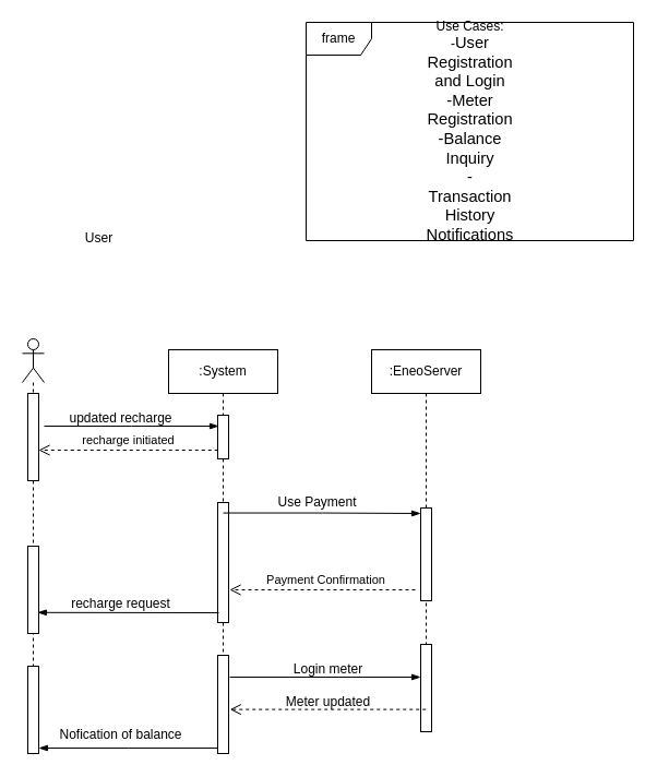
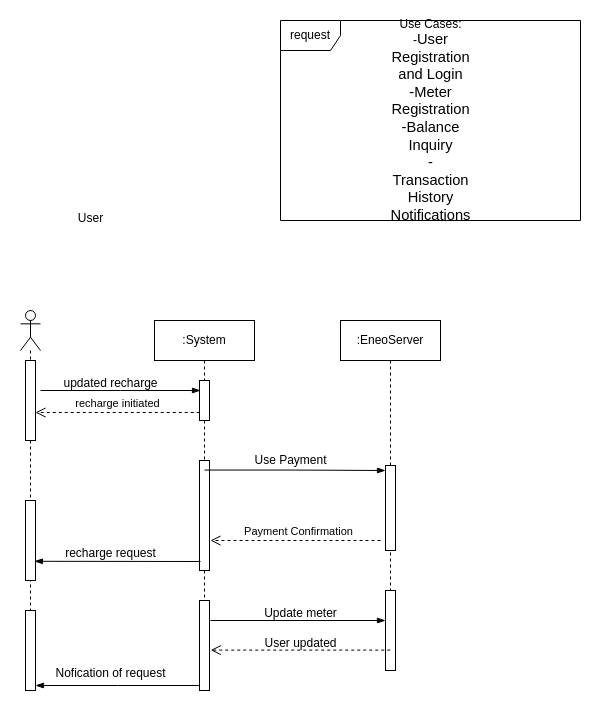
- <mxCell id="30" value="frame" style="shape=umlFrame;whiteSpace=wrap;html=1;pointerEvents=0;" vertex="1" parent="1"><mxGeometry x="280" y="20" width="300" height="200" as="geometry" /></mxCell>
+ <mxCell id="30" value="request" style="shape=umlFrame;whiteSpace=wrap;html=1;pointerEvents=0;" vertex="1" parent="1"><mxGeometry x="280" y="20" width="300" height="200" as="geometry" /></mxCell>
- <mxCell id="24" value="Login meter" style="text;html=1;align=center;verticalAlign=middle;resizable=0;points=[];autosize=1;strokeColor=none;fillColor=none;" vertex="1" parent="1"><mxGeometry x="250" y="598" width="100" height="30" as="geometry" /></mxCell>
+ <mxCell id="24" value="Update meter" style="text;html=1;align=center;verticalAlign=middle;resizable=0;points=[];autosize=1;strokeColor=none;fillColor=none;" vertex="1" parent="1"><mxGeometry x="250" y="598" width="100" height="30" as="geometry" /></mxCell>
- <mxCell id="26" value="Meter updated" style="text;html=1;align=center;verticalAlign=middle;resizable=0;points=[];autosize=1;strokeColor=none;fillColor=none;" vertex="1" parent="1"><mxGeometry x="250" y="628" width="100" height="30" as="geometry" /></mxCell>
+ <mxCell id="26" value="User updated" style="text;html=1;align=center;verticalAlign=middle;resizable=0;points=[];autosize=1;strokeColor=none;fillColor=none;" vertex="1" parent="1"><mxGeometry x="250" y="628" width="100" height="30" as="geometry" /></mxCell>
- <mxCell id="28" value="Nofication of balance" style="text;html=1;align=center;verticalAlign=middle;resizable=0;points=[];autosize=1;strokeColor=none;fillColor=none;" vertex="1" parent="1"><mxGeometry x="40" y="658" width="140" height="30" as="geometry" /></mxCell>
+ <mxCell id="28" value="Nofication of request" style="text;html=1;align=center;verticalAlign=middle;resizable=0;points=[];autosize=1;strokeColor=none;fillColor=none;" vertex="1" parent="1"><mxGeometry x="40" y="658" width="140" height="30" as="geometry" /></mxCell>
